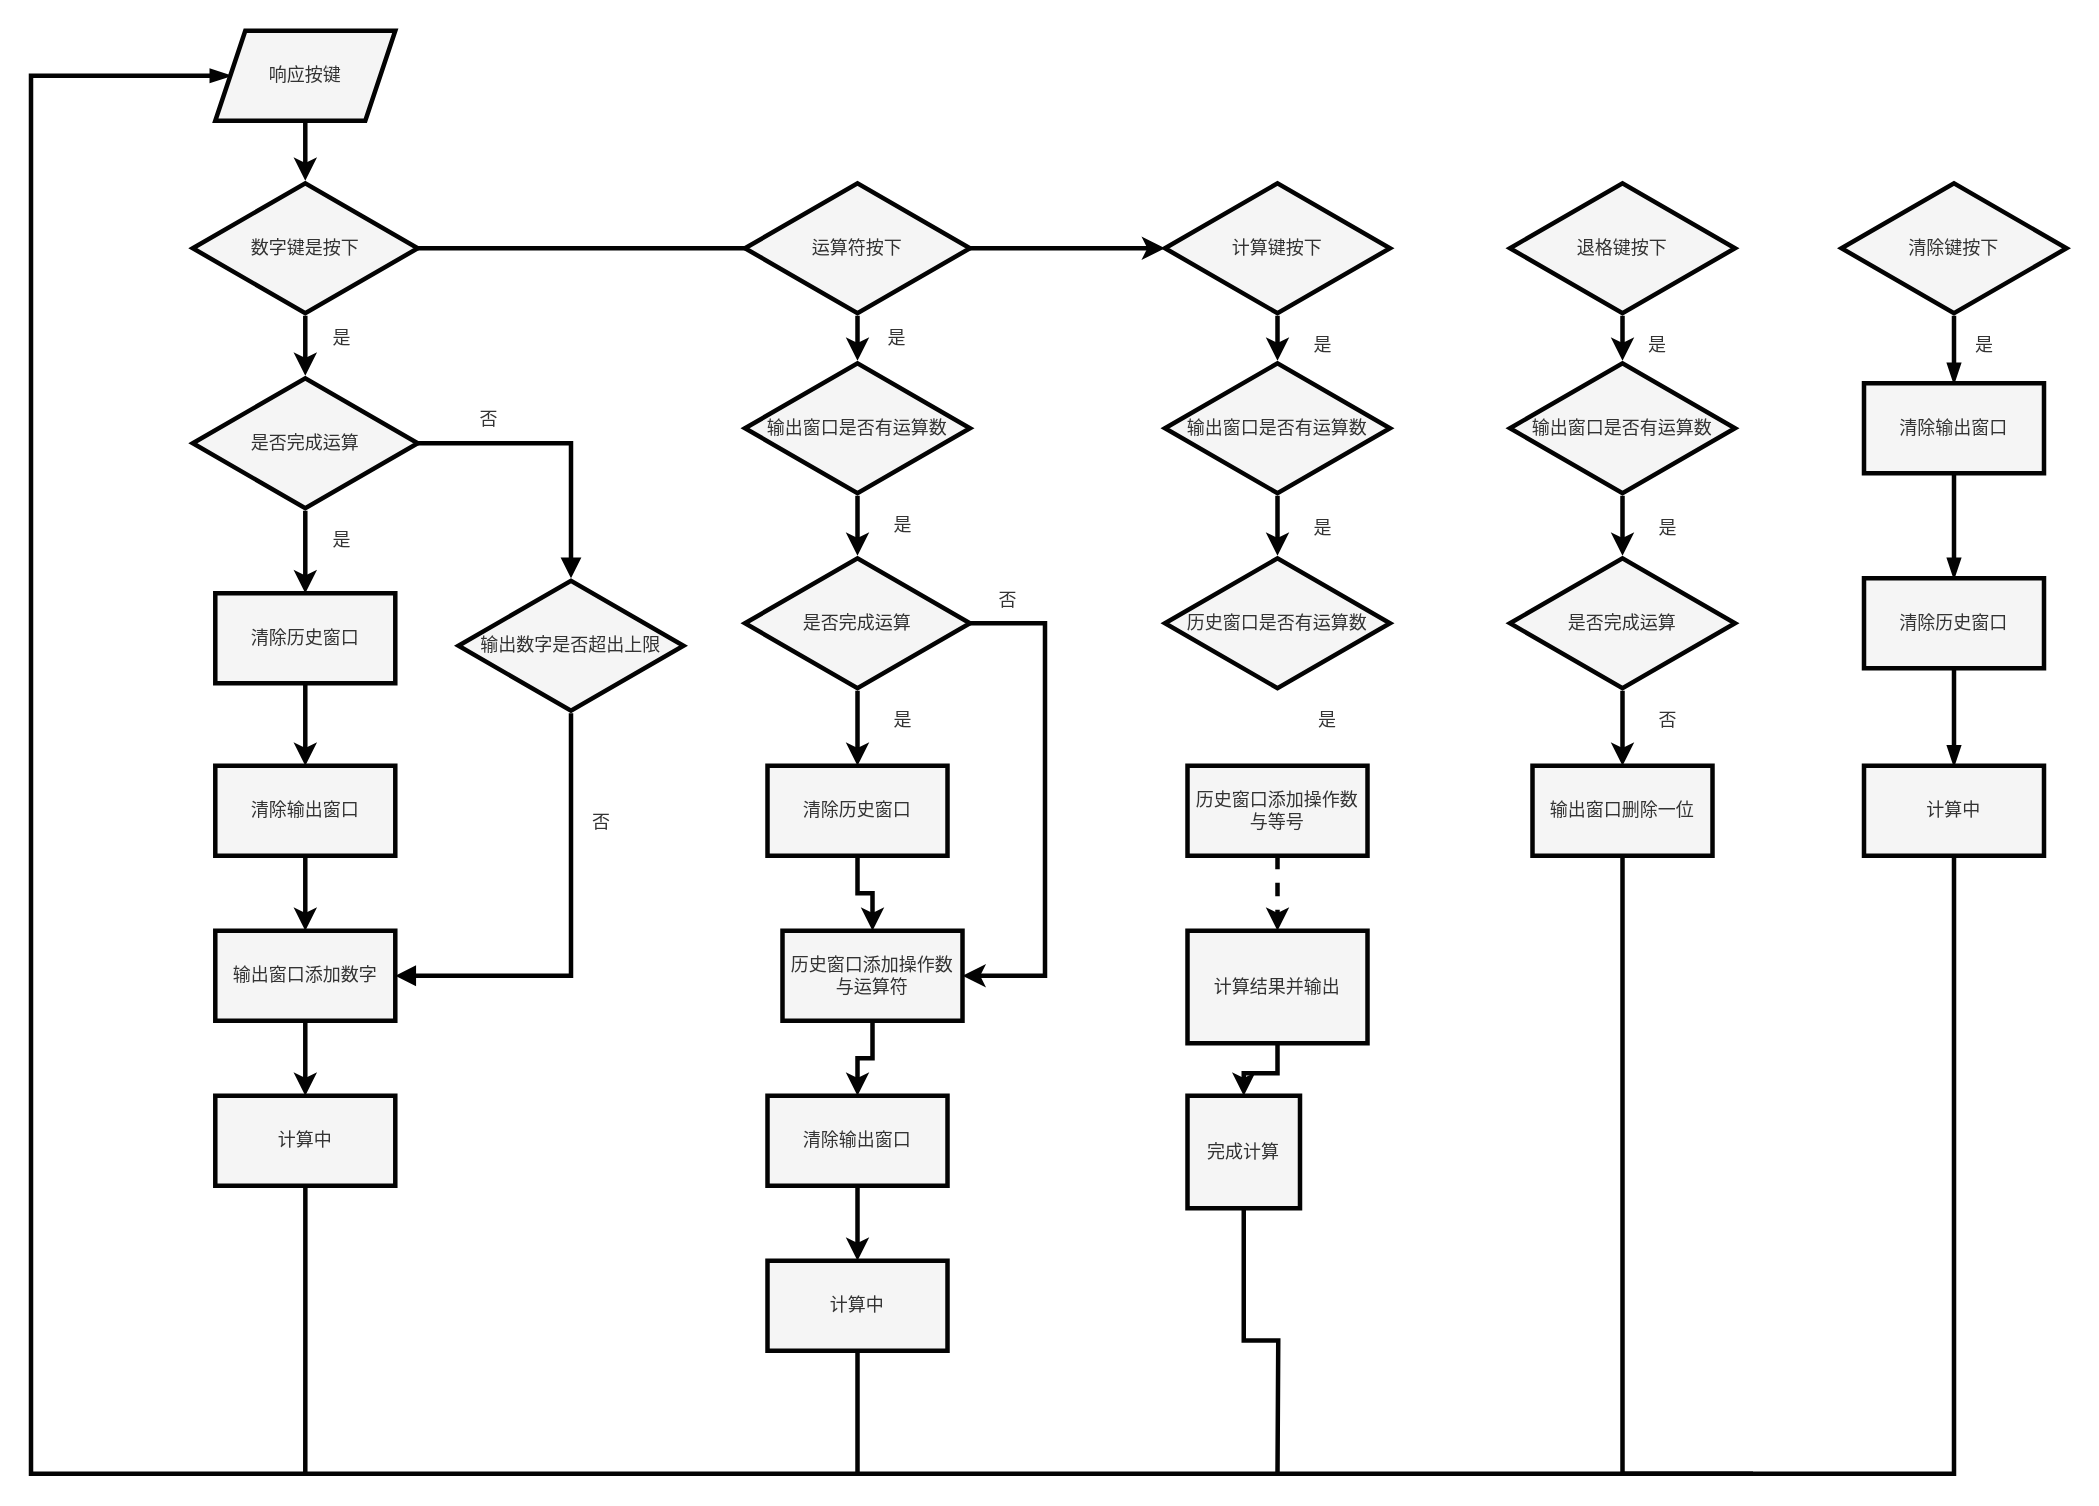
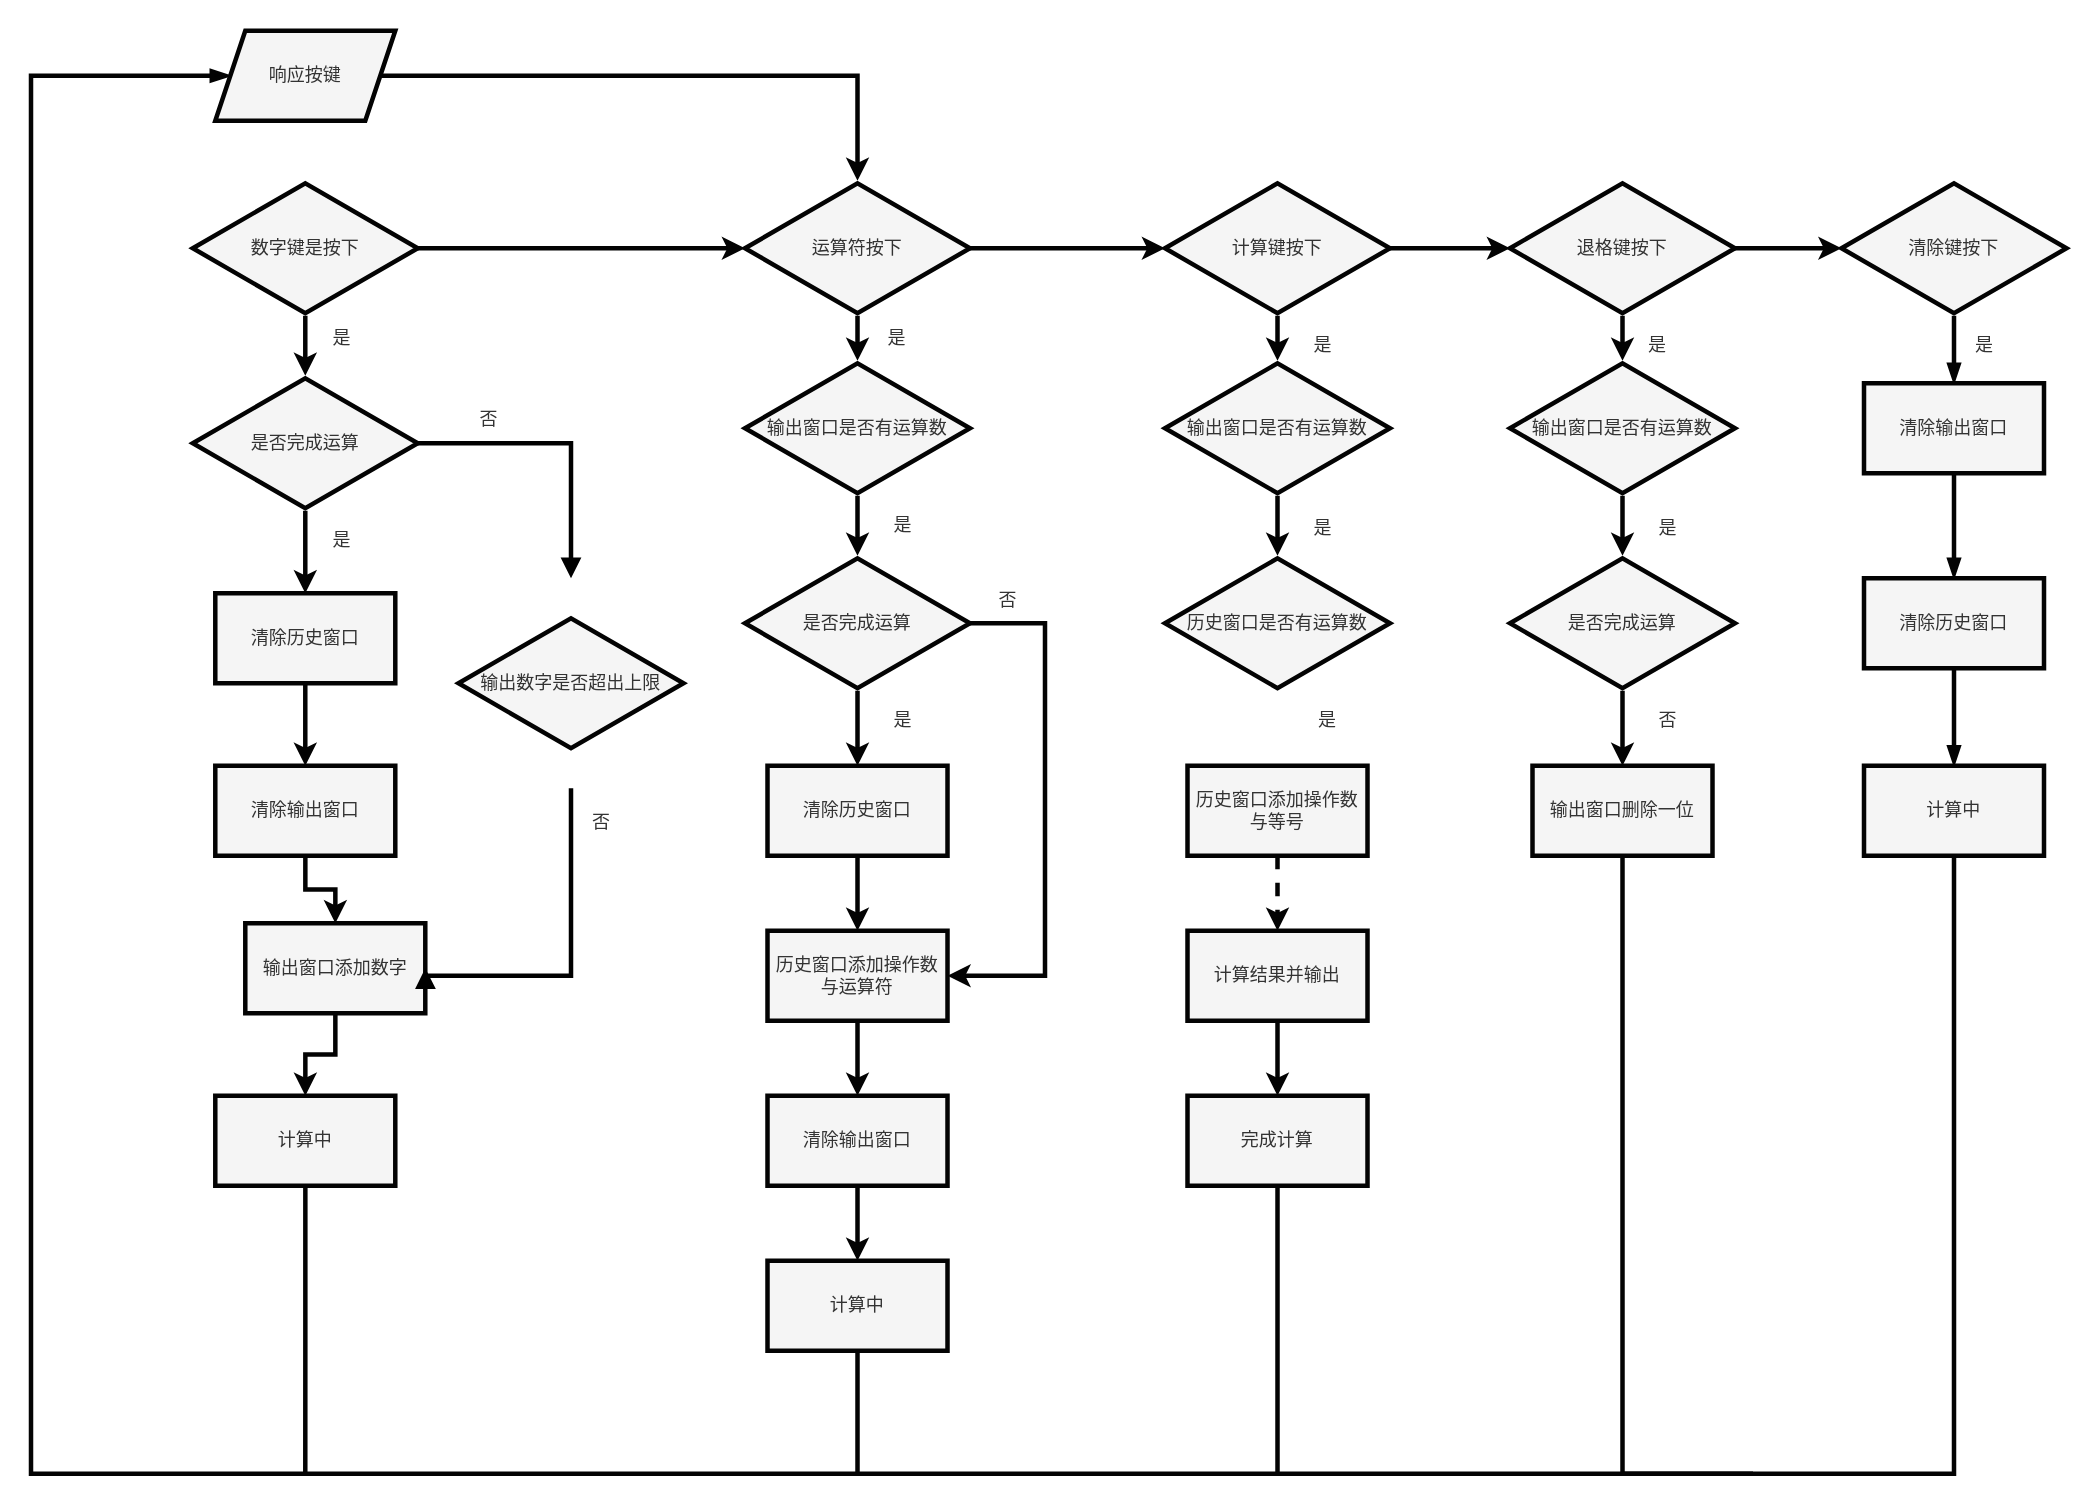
- <mxCell id="17" value="" style="edgeStyle=orthogonalEdgeStyle;rounded=0;orthogonalLoop=1;jettySize=auto;html=1;strokeWidth=3;fillColor=#f5f5f5;strokeColor=#030303;" parent="1" source="18" target="4" edge="1"><mxGeometry relative="1" as="geometry" /></mxCell>
+ <mxCell id="17" value="" style="edgeStyle=orthogonalEdgeStyle;rounded=0;orthogonalLoop=1;jettySize=auto;html=1;strokeWidth=3;fillColor=#f5f5f5;strokeColor=#030303;" parent="1" source="18" target="7" edge="1"><mxGeometry relative="1" as="geometry" /></mxCell>
- <mxCell id="2" value="" style="edgeStyle=orthogonalEdgeStyle;rounded=0;orthogonalLoop=1;jettySize=auto;html=1;strokeWidth=3;fillColor=#f5f5f5;strokeColor=#030303;endArrow=none;" parent="1" source="4" target="7" edge="1"><mxGeometry relative="1" as="geometry" /></mxCell>
+ <mxCell id="2" value="" style="edgeStyle=orthogonalEdgeStyle;rounded=0;orthogonalLoop=1;jettySize=auto;html=1;strokeWidth=3;fillColor=#f5f5f5;strokeColor=#030303;" parent="1" source="4" target="7" edge="1"><mxGeometry relative="1" as="geometry" /></mxCell>
+ <mxCell id="15" value="" style="edgeStyle=orthogonalEdgeStyle;rounded=0;orthogonalLoop=1;jettySize=auto;html=1;strokeWidth=3;fillColor=#f5f5f5;strokeColor=#030303;" parent="1" source="16" target="32" edge="1"><mxGeometry relative="1" as="geometry" /></mxCell>
+ <mxCell id="30" value="" style="edgeStyle=orthogonalEdgeStyle;rounded=0;orthogonalLoop=1;jettySize=auto;html=1;strokeWidth=3;fillColor=#f5f5f5;strokeColor=#030303;" parent="1" source="32" target="34" edge="1"><mxGeometry relative="1" as="geometry" /></mxCell>
- <mxCell id="78" value="&lt;font face=&quot;Sarasa Mono SC&quot;&gt;输出数字是否超出上限&lt;/font&gt;" style="html=1;whiteSpace=wrap;aspect=fixed;shape=isoRectangle;strokeWidth=3;fillColor=#f5f5f5;fontColor=#333333;strokeColor=#030303;" vertex="1" parent="1"><mxGeometry x="305" y="385" width="150" height="90" as="geometry" /></mxCell>
+ <mxCell id="78" value="&lt;font face=&quot;Sarasa Mono SC&quot;&gt;输出数字是否超出上限&lt;/font&gt;" style="html=1;whiteSpace=wrap;aspect=fixed;shape=isoRectangle;strokeWidth=3;fillColor=#f5f5f5;fontColor=#333333;strokeColor=#030303;" vertex="1" parent="1"><mxGeometry x="305" y="385" width="150" height="140" as="geometry" /></mxCell>
- <mxCell id="58" value="&lt;font face=&quot;Sarasa Mono SC&quot;&gt;输出窗口添加数字&lt;/font&gt;" style="rounded=0;whiteSpace=wrap;html=1;strokeWidth=3;fillColor=#f5f5f5;fontColor=#333333;strokeColor=#030303;" parent="1" vertex="1"><mxGeometry x="142.86" y="620" width="120" height="60" as="geometry" /></mxCell>
+ <mxCell id="58" value="&lt;font face=&quot;Sarasa Mono SC&quot;&gt;输出窗口添加数字&lt;/font&gt;" style="rounded=0;whiteSpace=wrap;html=1;strokeWidth=3;fillColor=#f5f5f5;fontColor=#333333;strokeColor=#030303;" parent="1" vertex="1"><mxGeometry x="162.86" y="615" width="120" height="60" as="geometry" /></mxCell>
- <mxCell id="11" value="&lt;font face=&quot;Sarasa Mono SC&quot;&gt;历史窗口添加操作数与运算符&lt;/font&gt;" style="whiteSpace=wrap;html=1;strokeWidth=3;fillColor=#f5f5f5;fontColor=#333333;strokeColor=#030303;" parent="1" vertex="1"><mxGeometry x="521" y="620" width="120" height="60" as="geometry" /></mxCell>
+ <mxCell id="11" value="&lt;font face=&quot;Sarasa Mono SC&quot;&gt;历史窗口添加操作数与运算符&lt;/font&gt;" style="whiteSpace=wrap;html=1;strokeWidth=3;fillColor=#f5f5f5;fontColor=#333333;strokeColor=#030303;" parent="1" vertex="1"><mxGeometry x="511" y="620" width="120" height="60" as="geometry" /></mxCell>
- <mxCell id="27" value="&lt;font face=&quot;Sarasa Mono SC&quot;&gt;计算结果并输出&lt;/font&gt;" style="whiteSpace=wrap;html=1;strokeWidth=3;fillColor=#f5f5f5;fontColor=#333333;strokeColor=#030303;" parent="1" vertex="1"><mxGeometry x="791" y="620" width="120" height="75" as="geometry" /></mxCell>
+ <mxCell id="27" value="&lt;font face=&quot;Sarasa Mono SC&quot;&gt;计算结果并输出&lt;/font&gt;" style="whiteSpace=wrap;html=1;strokeWidth=3;fillColor=#f5f5f5;fontColor=#333333;strokeColor=#030303;" parent="1" vertex="1"><mxGeometry x="791" y="620" width="120" height="60" as="geometry" /></mxCell>
- <mxCell id="29" value="&lt;font face=&quot;Sarasa Mono SC&quot;&gt;完成计算&lt;br&gt;&lt;/font&gt;" style="whiteSpace=wrap;html=1;strokeWidth=3;fillColor=#f5f5f5;fontColor=#333333;strokeColor=#030303;" parent="1" vertex="1"><mxGeometry x="791" y="730" width="75" height="75" as="geometry" /></mxCell>
+ <mxCell id="29" value="&lt;font face=&quot;Sarasa Mono SC&quot;&gt;完成计算&lt;br&gt;&lt;/font&gt;" style="whiteSpace=wrap;html=1;strokeWidth=3;fillColor=#f5f5f5;fontColor=#333333;strokeColor=#030303;" parent="1" vertex="1"><mxGeometry x="791" y="730" width="120" height="60" as="geometry" /></mxCell>
